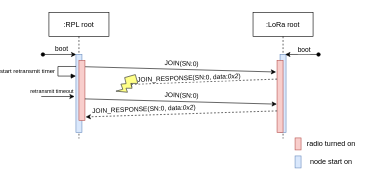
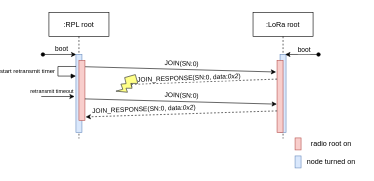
- <mxCell id="27" value="radio turned on" style="text;html=1;align=center;verticalAlign=middle;resizable=0;points=[];autosize=1;strokeColor=none;" parent="24" vertex="1"><mxGeometry x="10" width="100" height="20" as="geometry" /></mxCell>
+ <mxCell id="27" value="radio root on" style="text;html=1;align=center;verticalAlign=middle;resizable=0;points=[];autosize=1;strokeColor=none;" parent="24" vertex="1"><mxGeometry x="10" width="100" height="20" as="geometry" /></mxCell>
- <mxCell id="28" value="node start on" style="text;html=1;align=center;verticalAlign=middle;resizable=0;points=[];autosize=1;strokeColor=none;" parent="24" vertex="1"><mxGeometry x="10" y="30" width="100" height="20" as="geometry" /></mxCell>
+ <mxCell id="28" value="node turned on" style="text;html=1;align=center;verticalAlign=middle;resizable=0;points=[];autosize=1;strokeColor=none;" parent="24" vertex="1"><mxGeometry x="10" y="30" width="100" height="20" as="geometry" /></mxCell>
